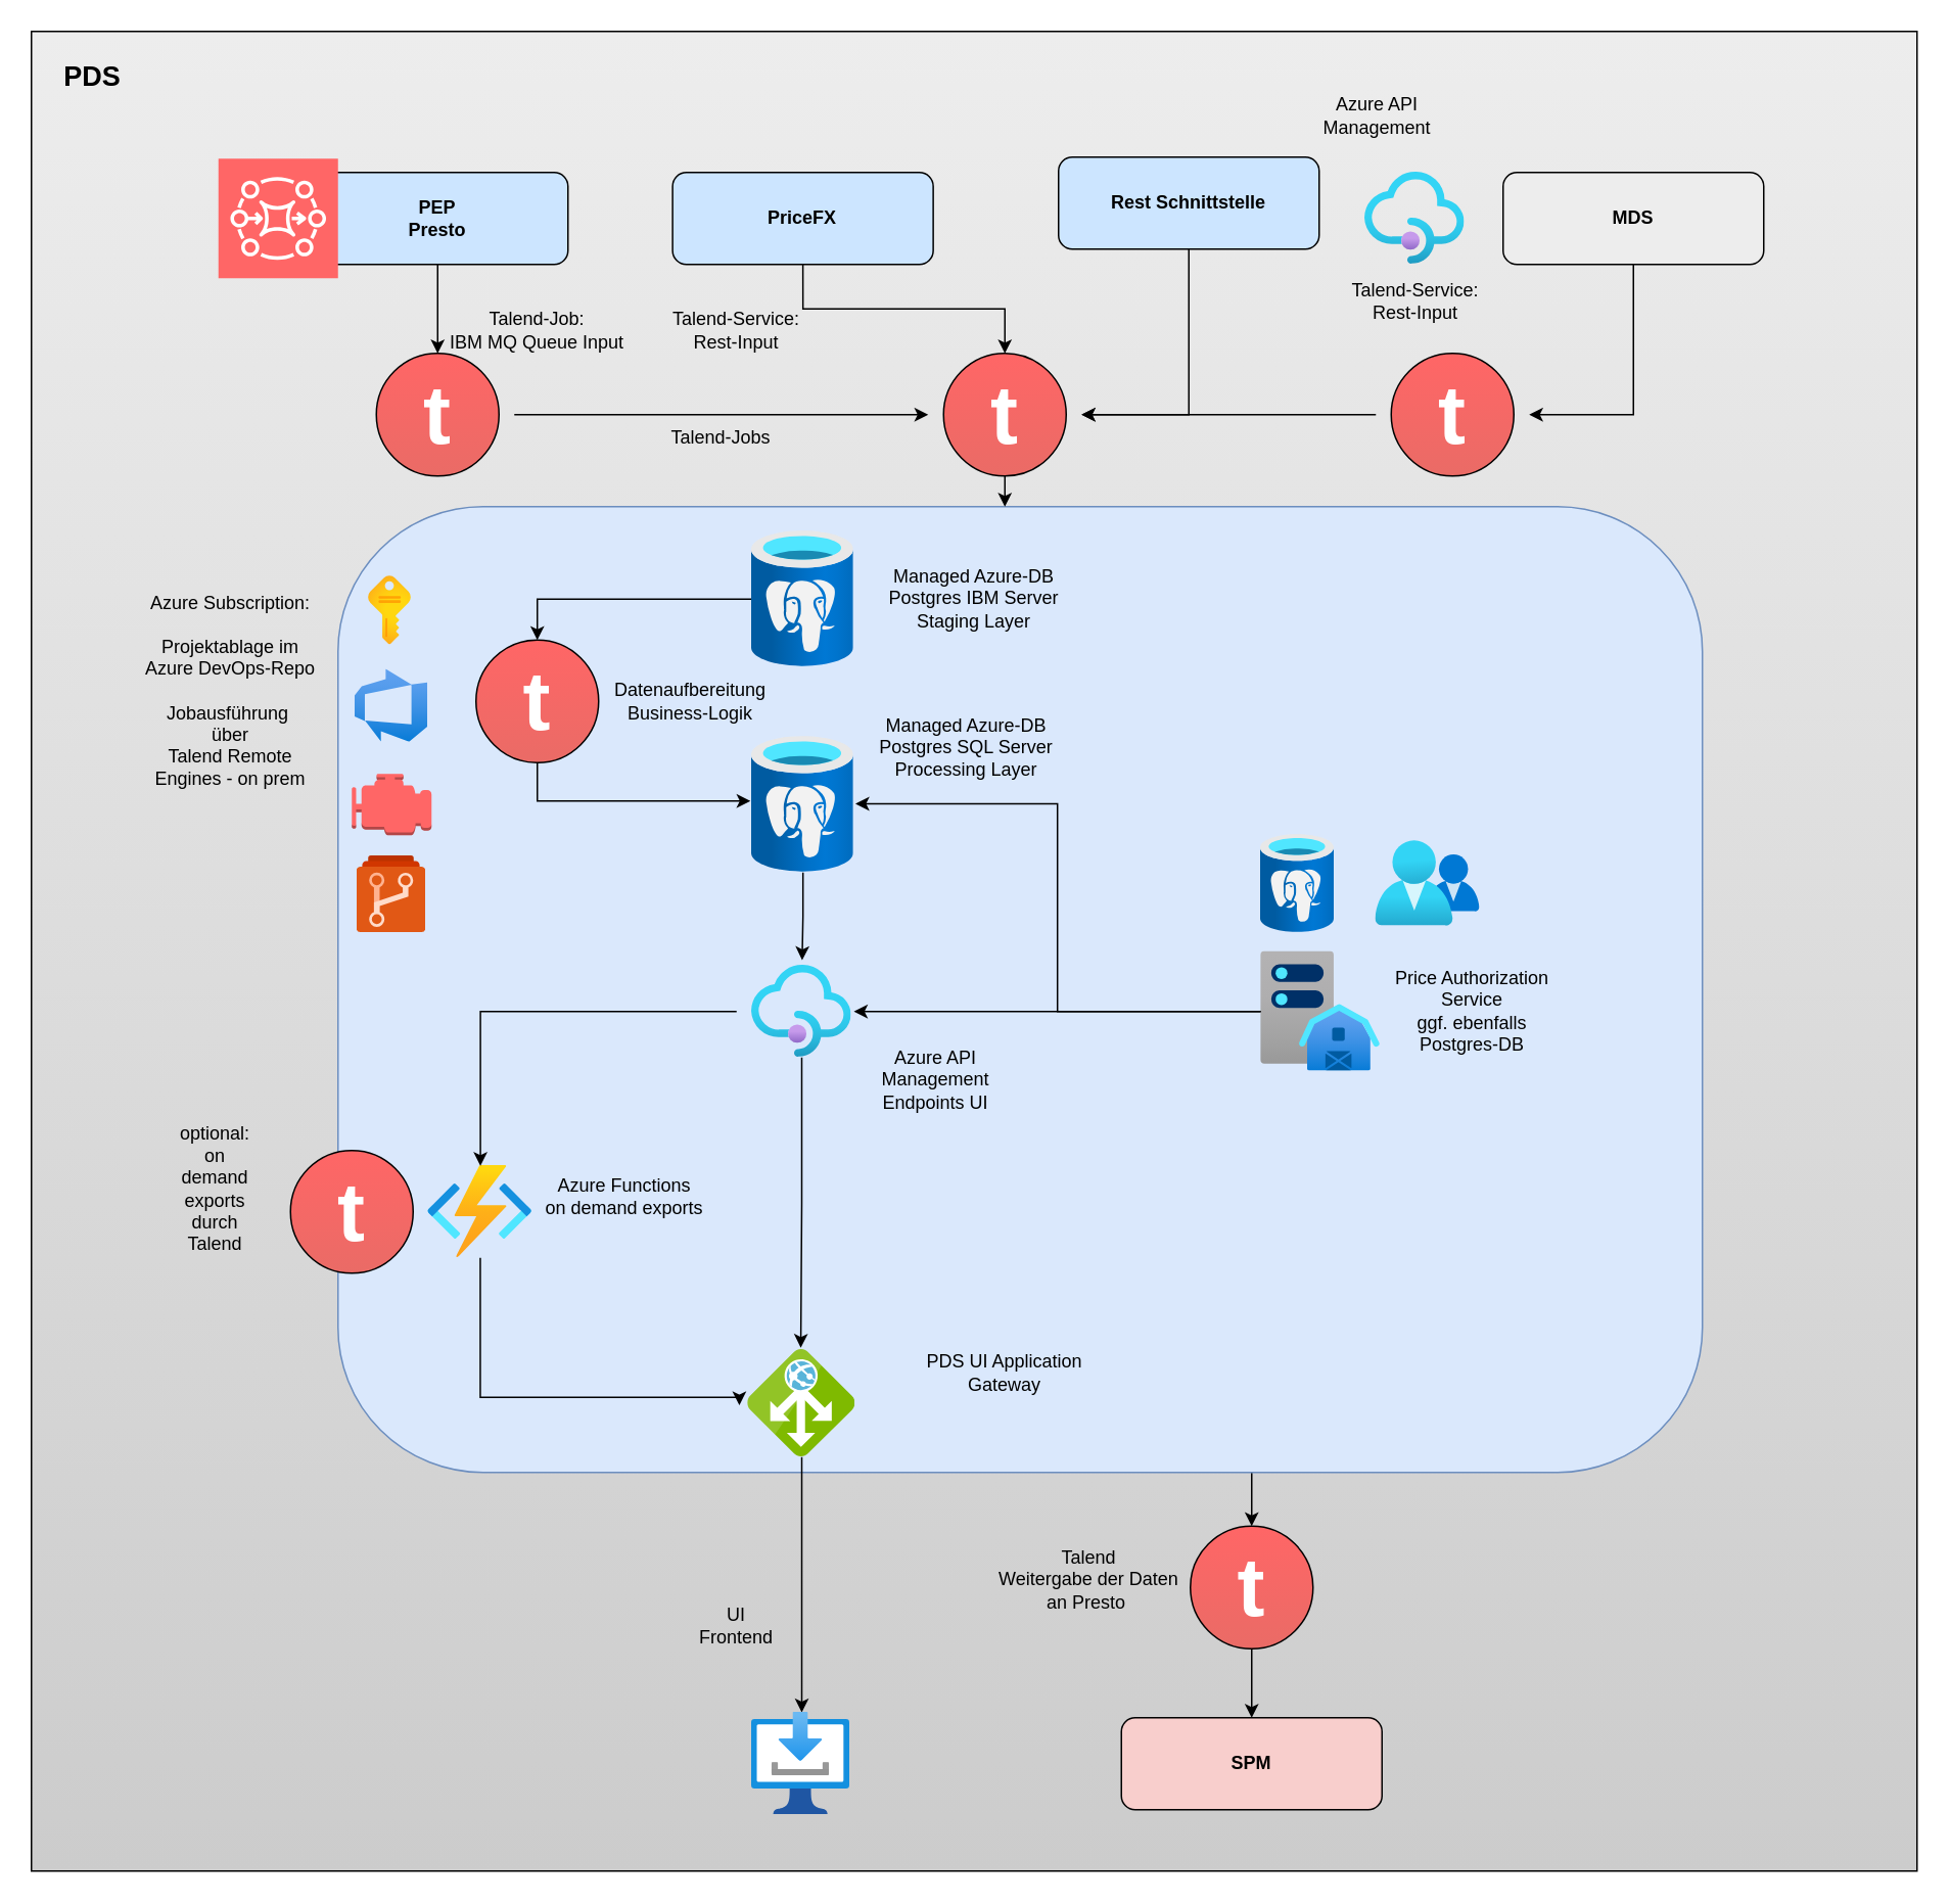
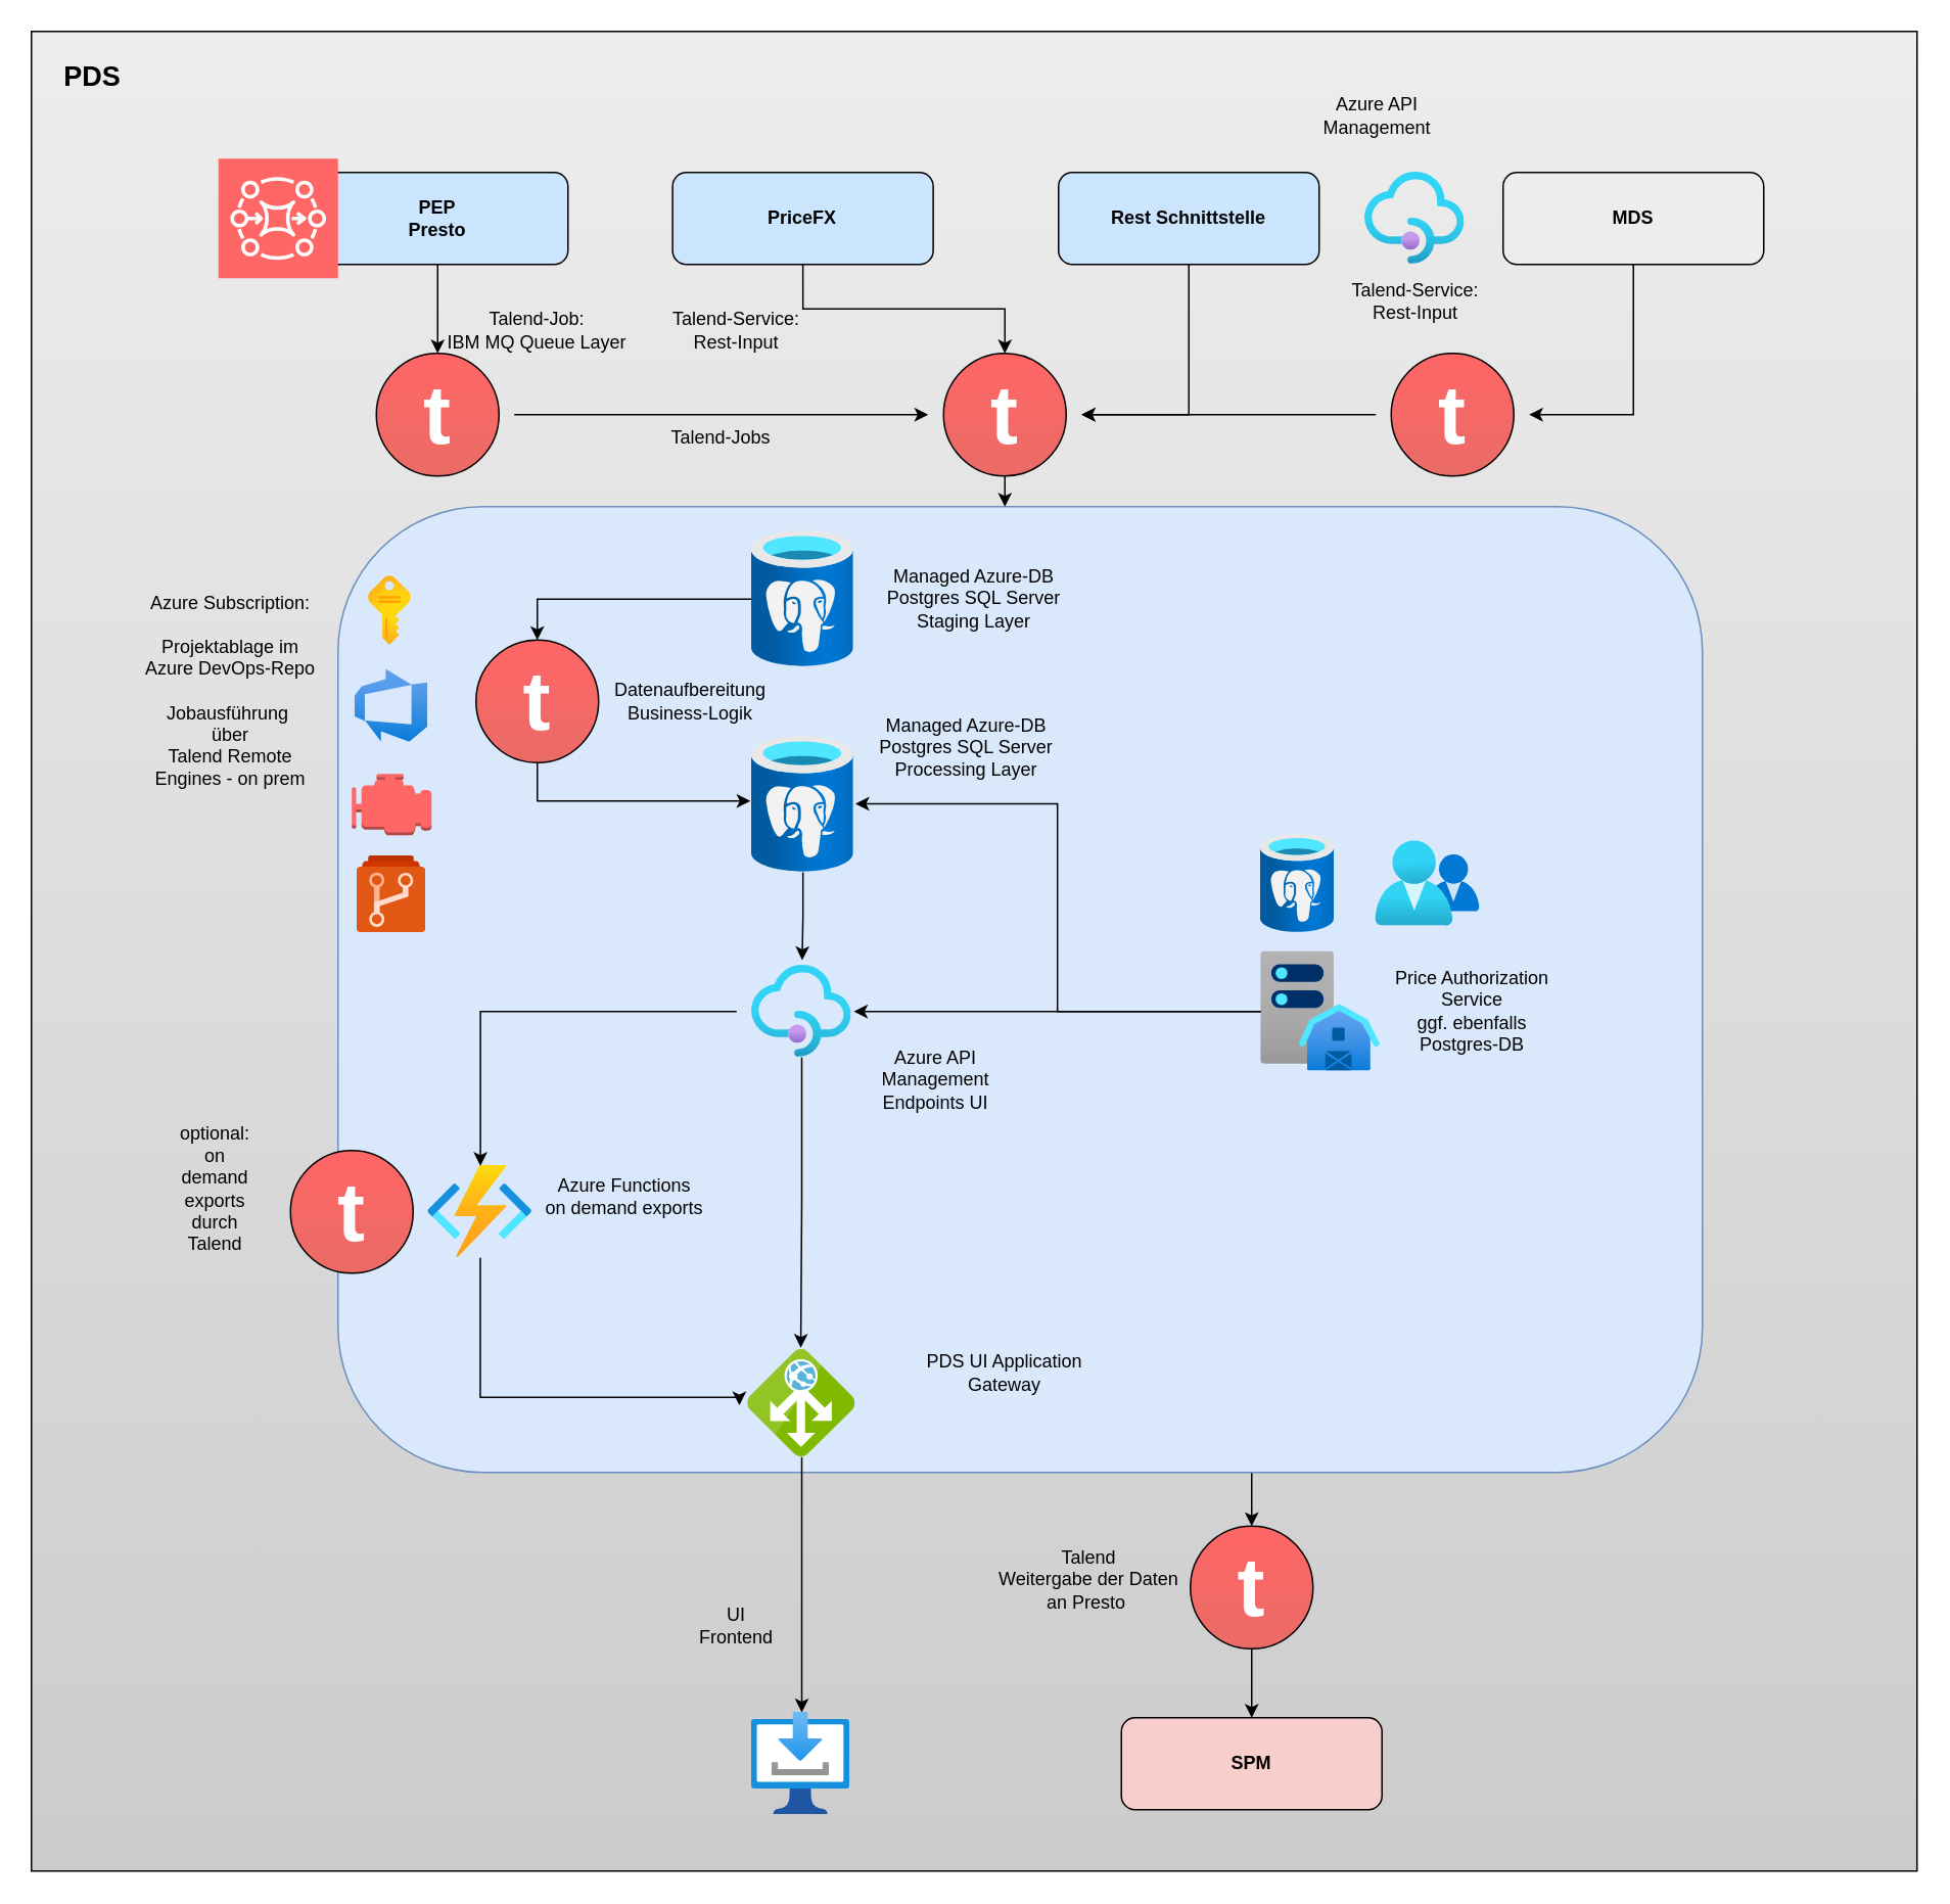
- <mxCell id="15" value="&lt;b&gt;Rest Schnittstelle&lt;br&gt;&lt;/b&gt;" style="rounded=1;whiteSpace=wrap;html=1;fillColor=#CCE5FF;" parent="1" vertex="1"><mxGeometry x="690" y="102" width="170" height="60" as="geometry" /></mxCell>
+ <mxCell id="15" value="&lt;b&gt;Rest Schnittstelle&lt;br&gt;&lt;/b&gt;" style="rounded=1;whiteSpace=wrap;html=1;fillColor=#CCE5FF;" parent="1" vertex="1"><mxGeometry x="690" y="112" width="170" height="60" as="geometry" /></mxCell>
- <mxCell id="12" value="Talend-Job:&lt;br&gt;IBM MQ Queue Input" style="text;html=1;strokeColor=none;fillColor=none;align=center;verticalAlign=middle;whiteSpace=wrap;rounded=0;" parent="1" vertex="1"><mxGeometry x="290" y="200" width="120" height="30" as="geometry" /></mxCell>
+ <mxCell id="12" value="Talend-Job:&lt;br&gt;IBM MQ Queue Layer" style="text;html=1;strokeColor=none;fillColor=none;align=center;verticalAlign=middle;whiteSpace=wrap;rounded=0;" parent="1" vertex="1"><mxGeometry x="290" y="200" width="120" height="30" as="geometry" /></mxCell>
- <mxCell id="22" value="Managed Azure-DB Postgres IBM Server&lt;br&gt;Staging Layer" style="text;html=1;strokeColor=none;fillColor=none;align=center;verticalAlign=middle;whiteSpace=wrap;rounded=0;" parent="1" vertex="1"><mxGeometry x="575" y="375.33" width="120" height="30" as="geometry" /></mxCell>
+ <mxCell id="22" value="Managed Azure-DB Postgres SQL Server&lt;br&gt;Staging Layer" style="text;html=1;strokeColor=none;fillColor=none;align=center;verticalAlign=middle;whiteSpace=wrap;rounded=0;" parent="1" vertex="1"><mxGeometry x="575" y="375.33" width="120" height="30" as="geometry" /></mxCell>
